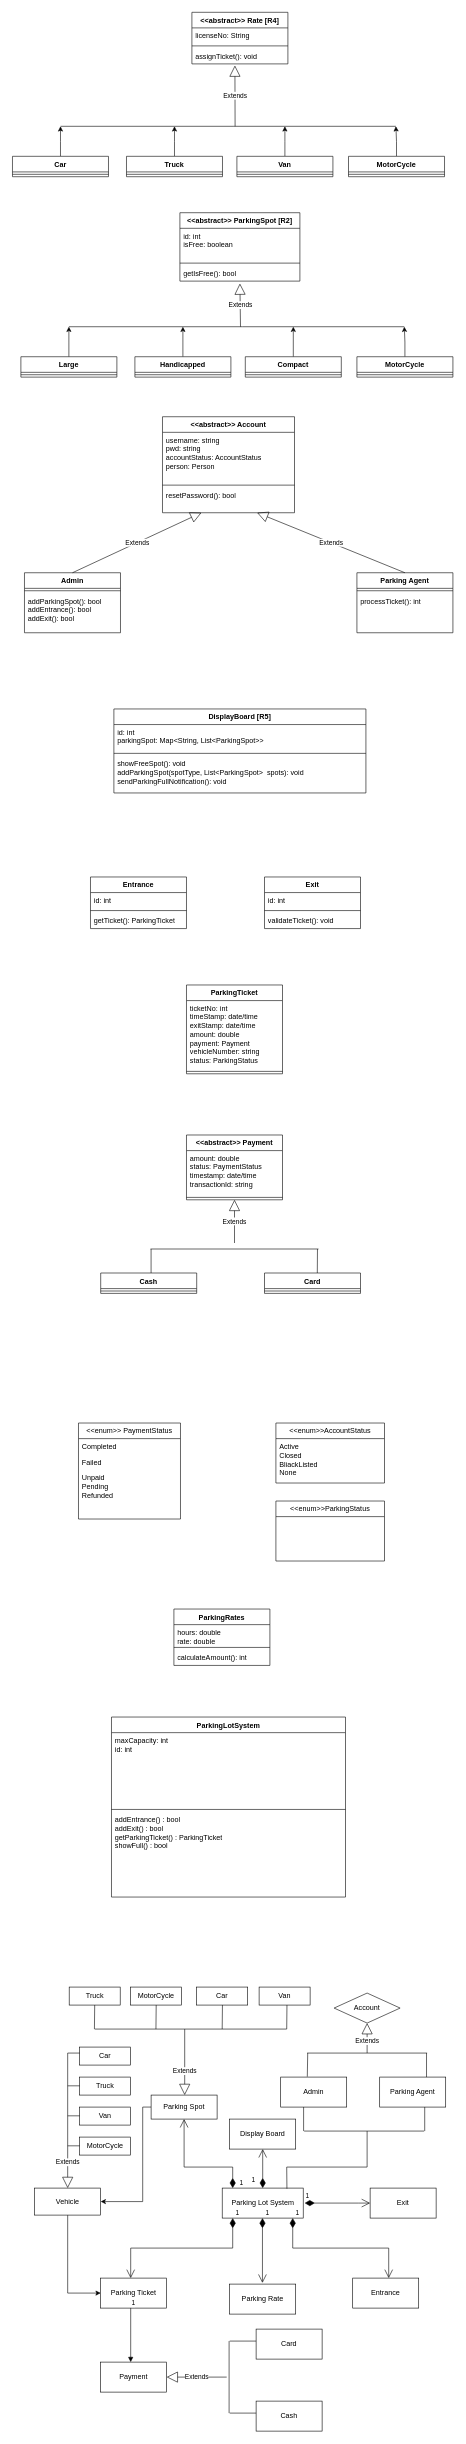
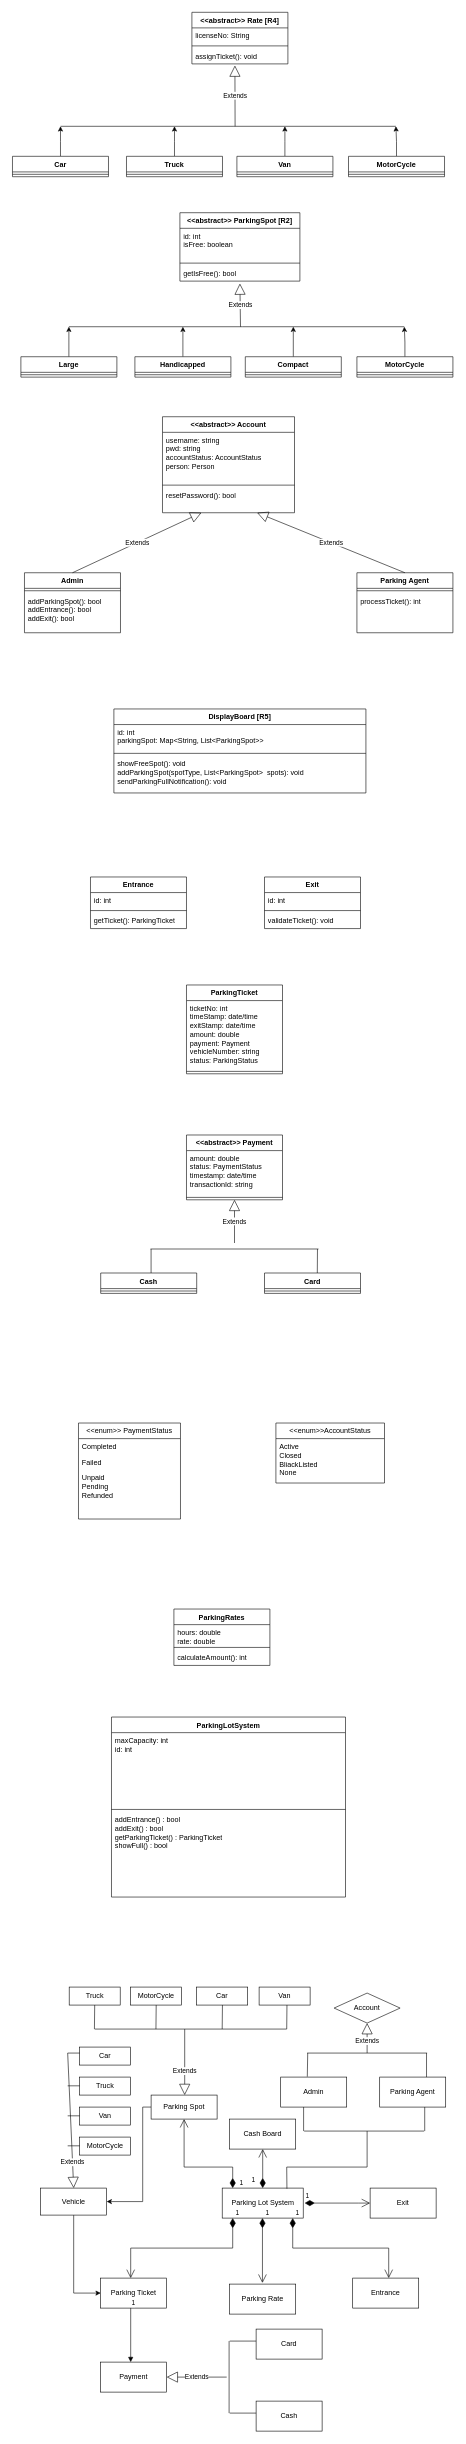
- <mxCell id="82" value="&amp;lt;&amp;lt;enum&amp;gt;&amp;gt;ParkingStatus" style="swimlane;fontStyle=0;childLayout=stackLayout;horizontal=1;startSize=26;fillColor=none;horizontalStack=0;resizeParent=1;resizeParentMax=0;resizeLast=0;collapsible=1;marginBottom=0;whiteSpace=wrap;html=1;" vertex="1" parent="1"><mxGeometry x="459" y="2501" width="181" height="100" as="geometry" /></mxCell>
- <mxCell id="119" value="Display Board" style="html=1;whiteSpace=wrap;" vertex="1" parent="1"><mxGeometry x="382" y="3531" width="110" height="50" as="geometry" /></mxCell>
+ <mxCell id="119" value="Cash Board" style="html=1;whiteSpace=wrap;" vertex="1" parent="1"><mxGeometry x="382" y="3531" width="110" height="50" as="geometry" /></mxCell>
- <mxCell id="122" value="Vehicle" style="html=1;whiteSpace=wrap;" vertex="1" parent="1"><mxGeometry x="57" y="3646" width="110" height="45" as="geometry" /></mxCell>
+ <mxCell id="122" value="Vehicle" style="html=1;whiteSpace=wrap;" vertex="1" parent="1"><mxGeometry x="67" y="3646" width="110" height="45" as="geometry" /></mxCell>
